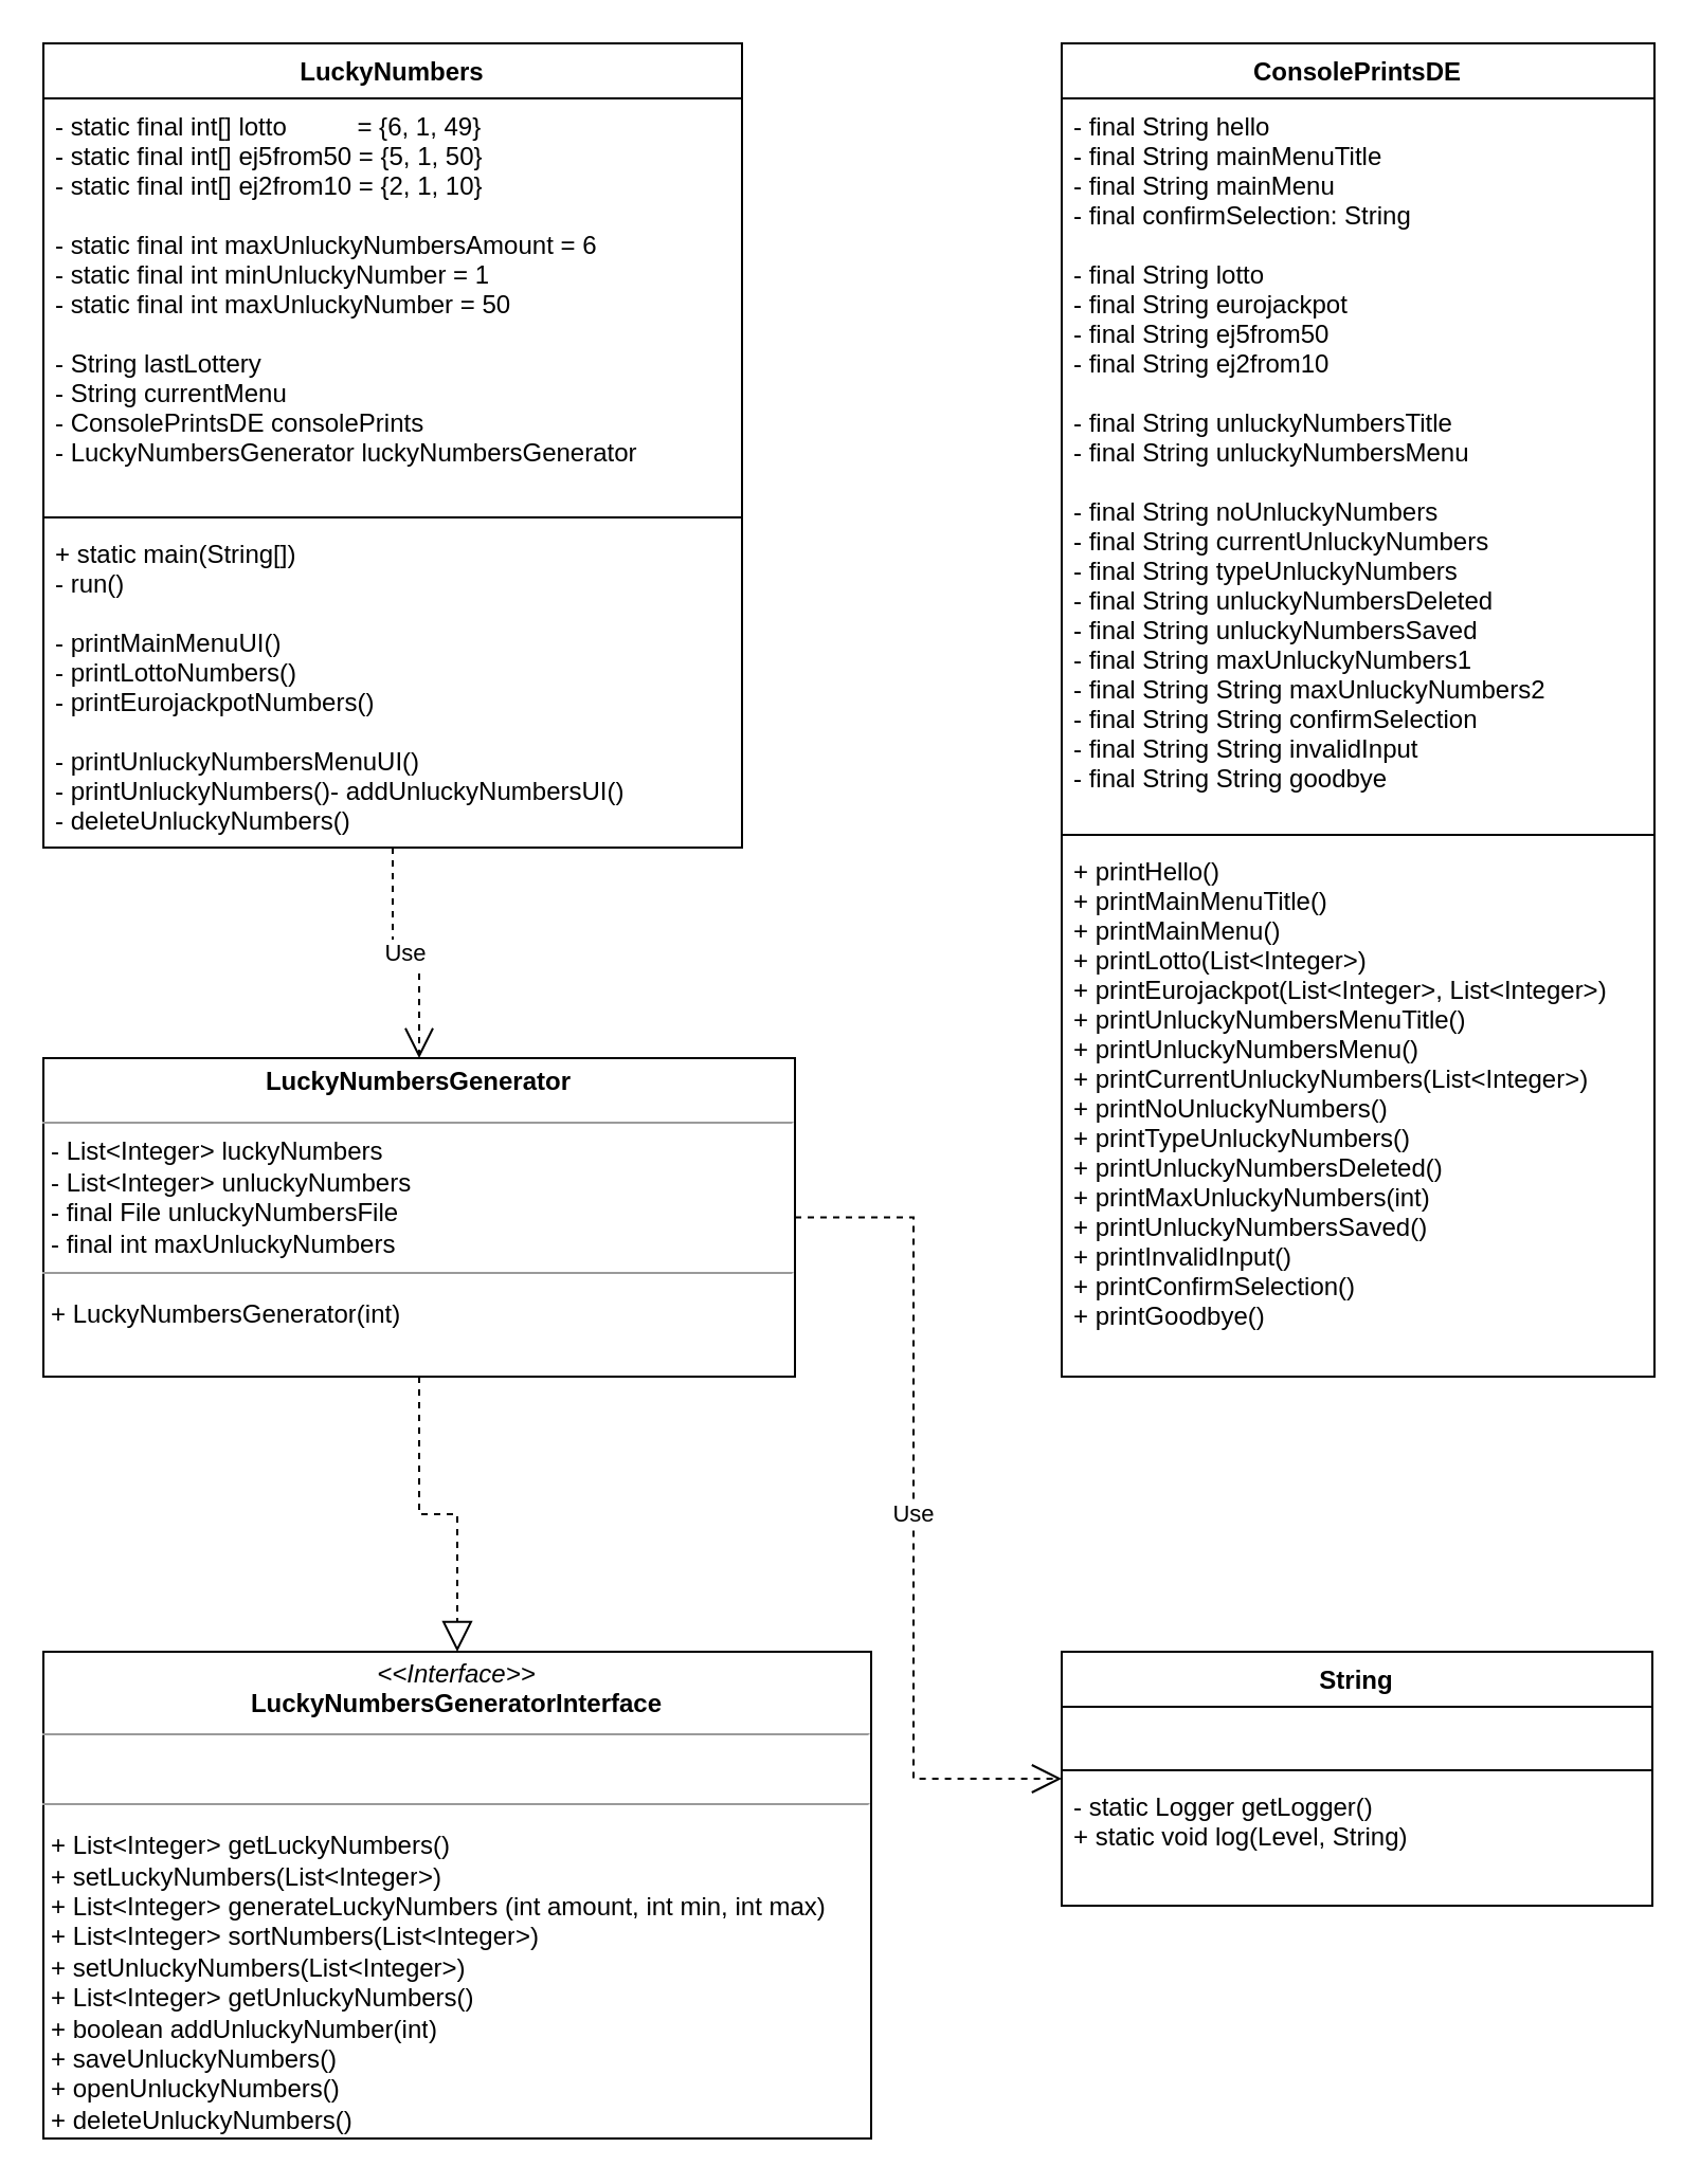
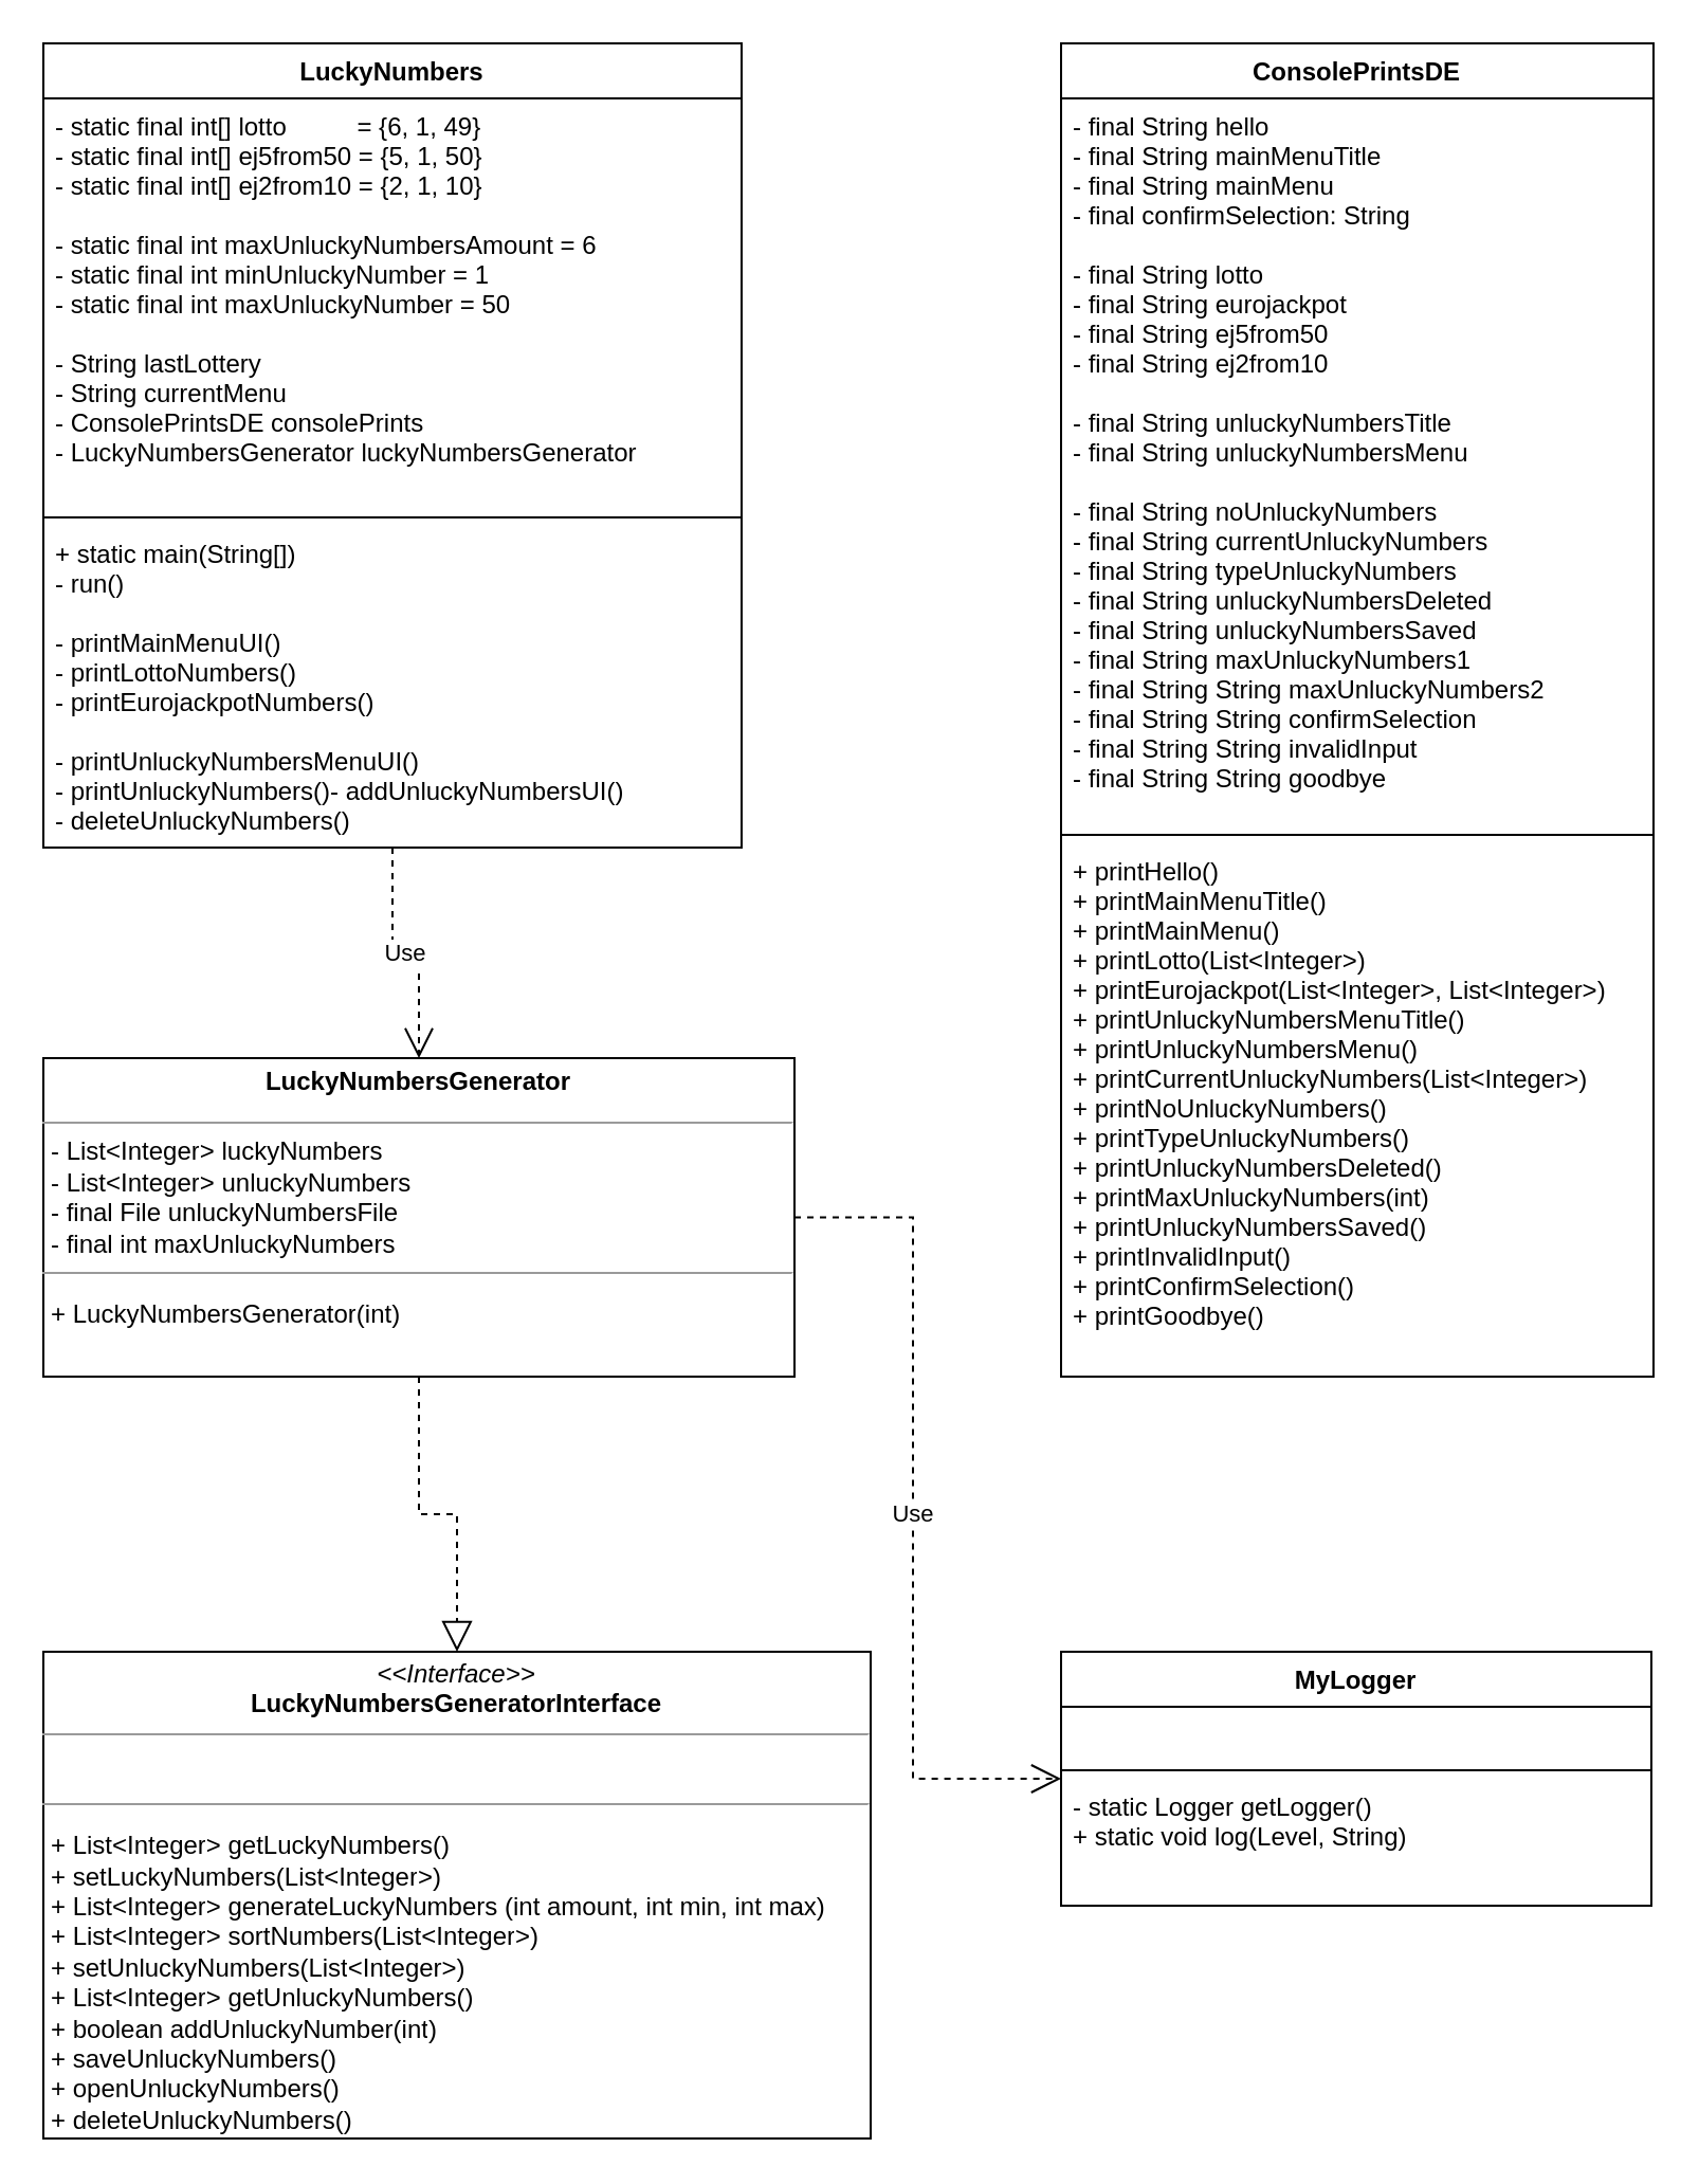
- <mxCell id="14" value="String" style="swimlane;fontStyle=1;align=center;verticalAlign=top;childLayout=stackLayout;horizontal=1;startSize=26;horizontalStack=0;resizeParent=1;resizeParentMax=0;resizeLast=0;collapsible=1;marginBottom=0;" vertex="1" parent="1"><mxGeometry x="501" y="780" width="279" height="120" as="geometry" /></mxCell>
+ <mxCell id="14" value="MyLogger" style="swimlane;fontStyle=1;align=center;verticalAlign=top;childLayout=stackLayout;horizontal=1;startSize=26;horizontalStack=0;resizeParent=1;resizeParentMax=0;resizeLast=0;collapsible=1;marginBottom=0;" vertex="1" parent="1"><mxGeometry x="501" y="780" width="279" height="120" as="geometry" /></mxCell>
